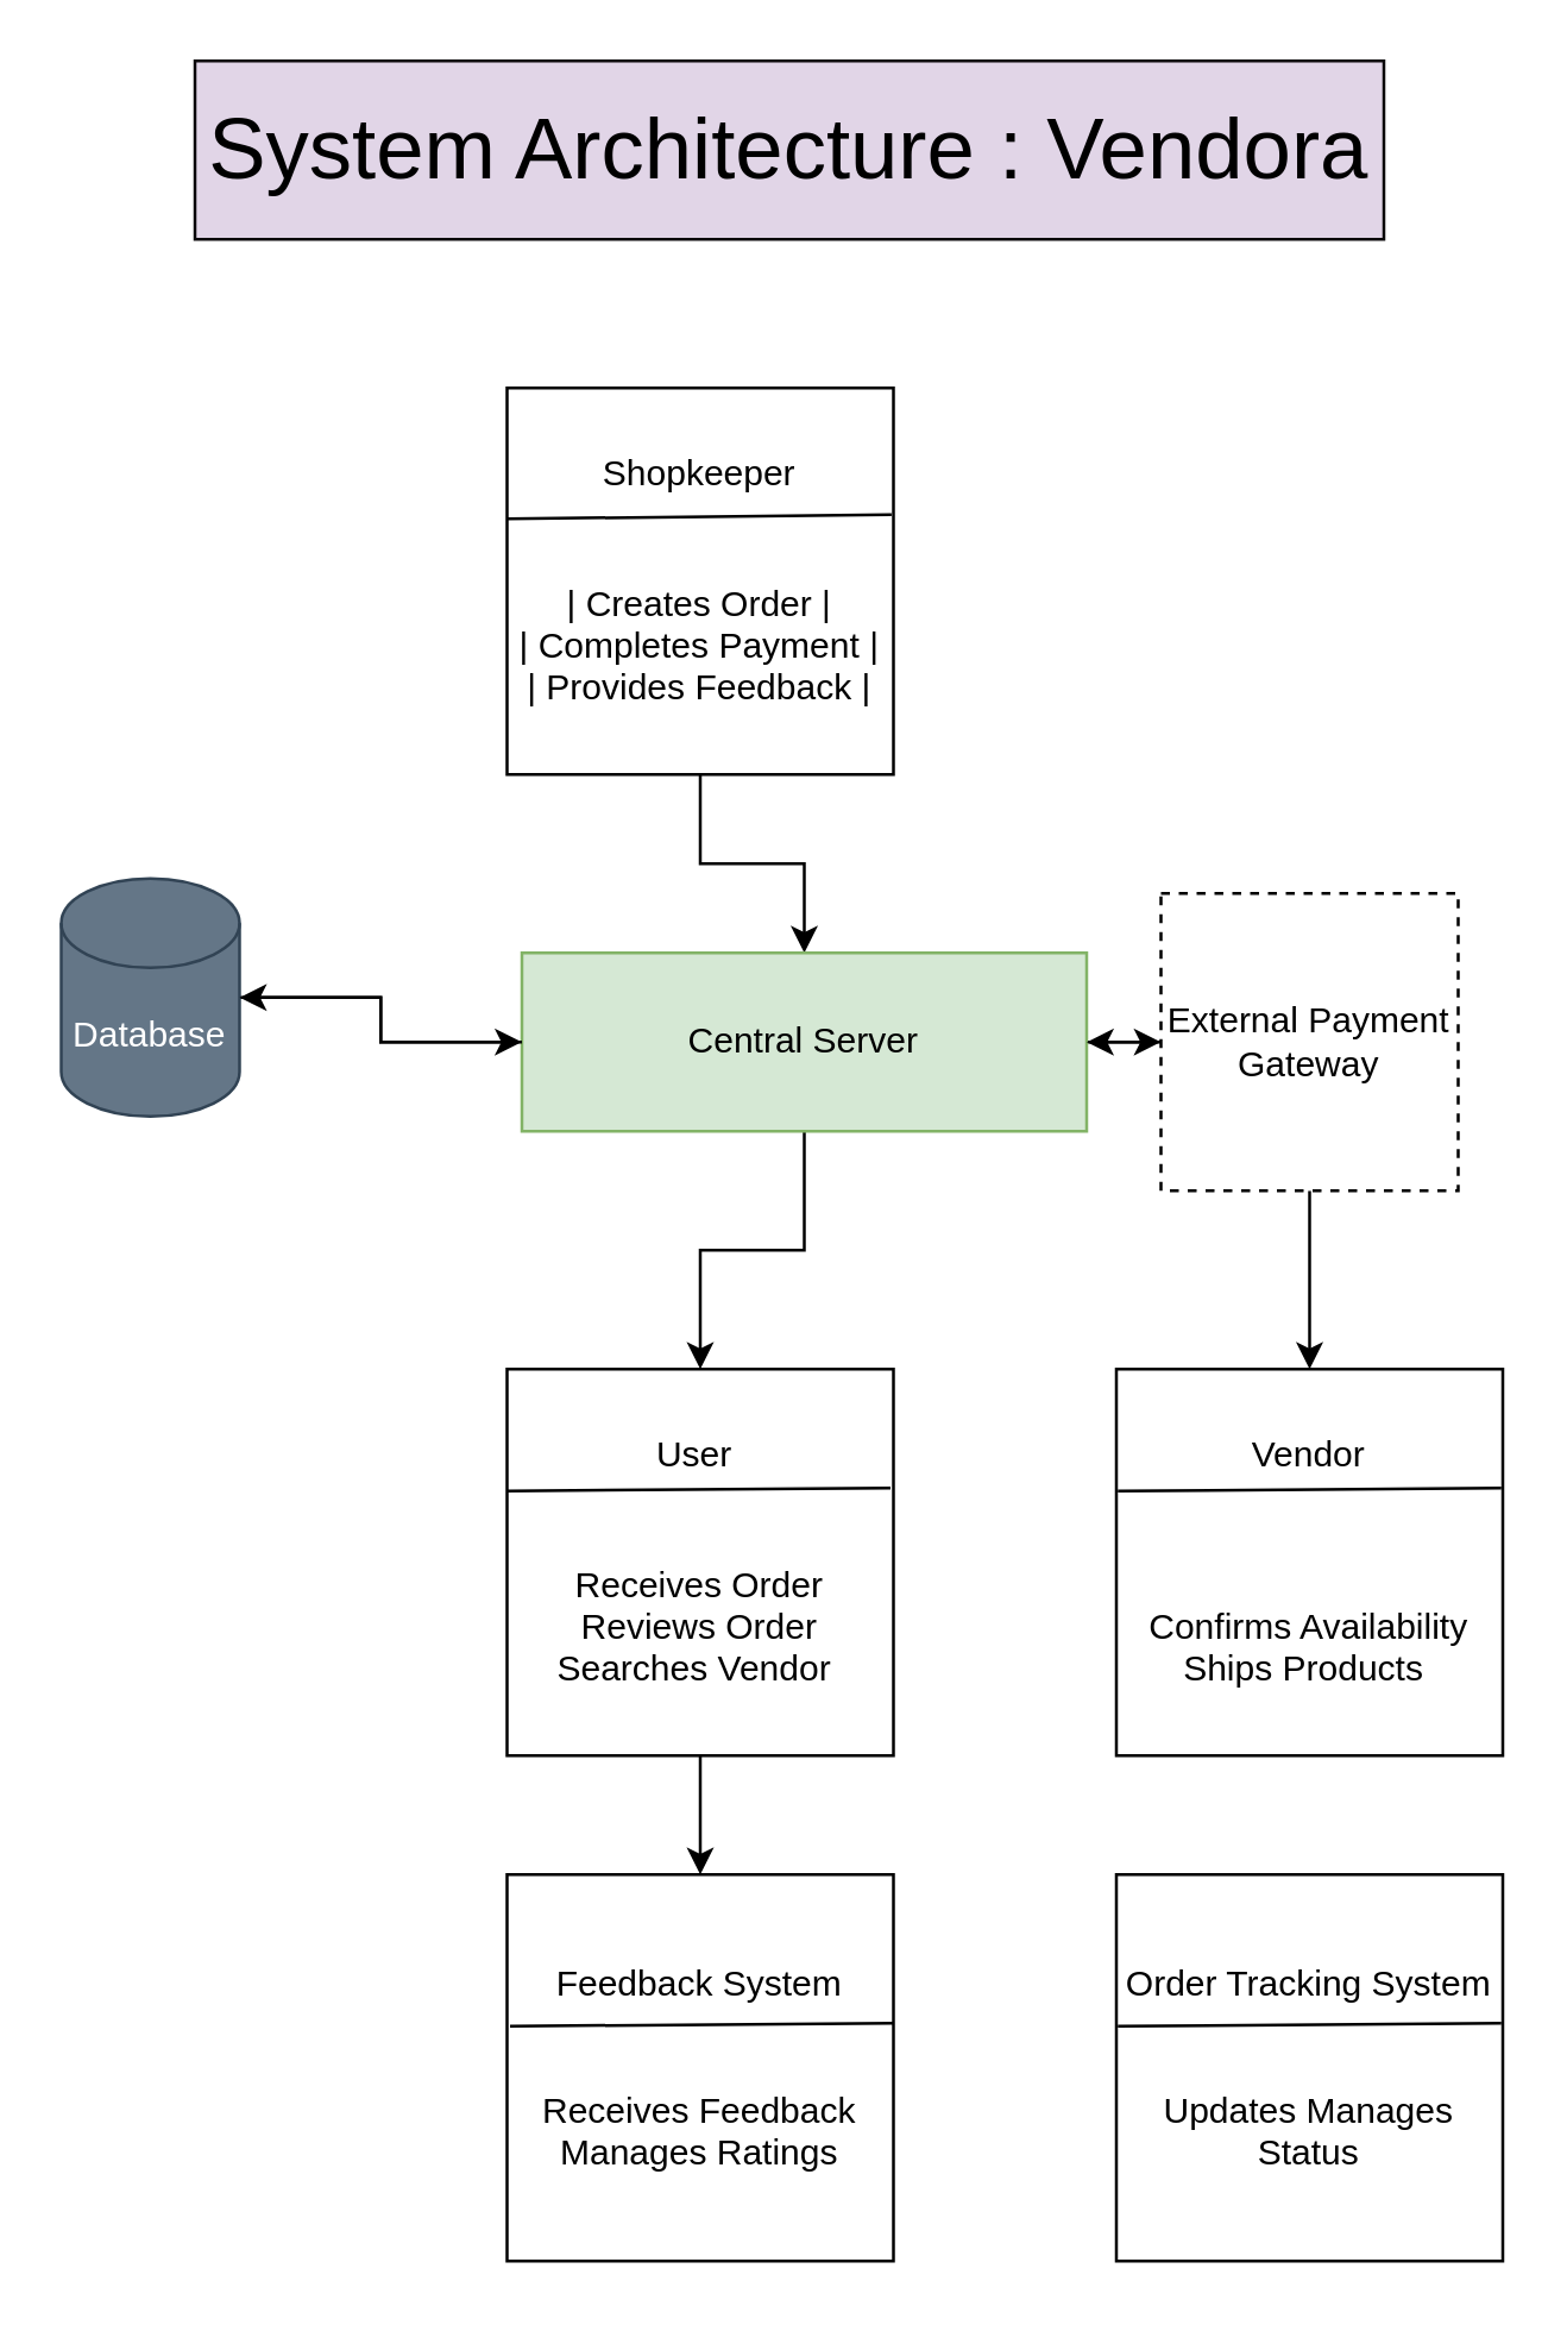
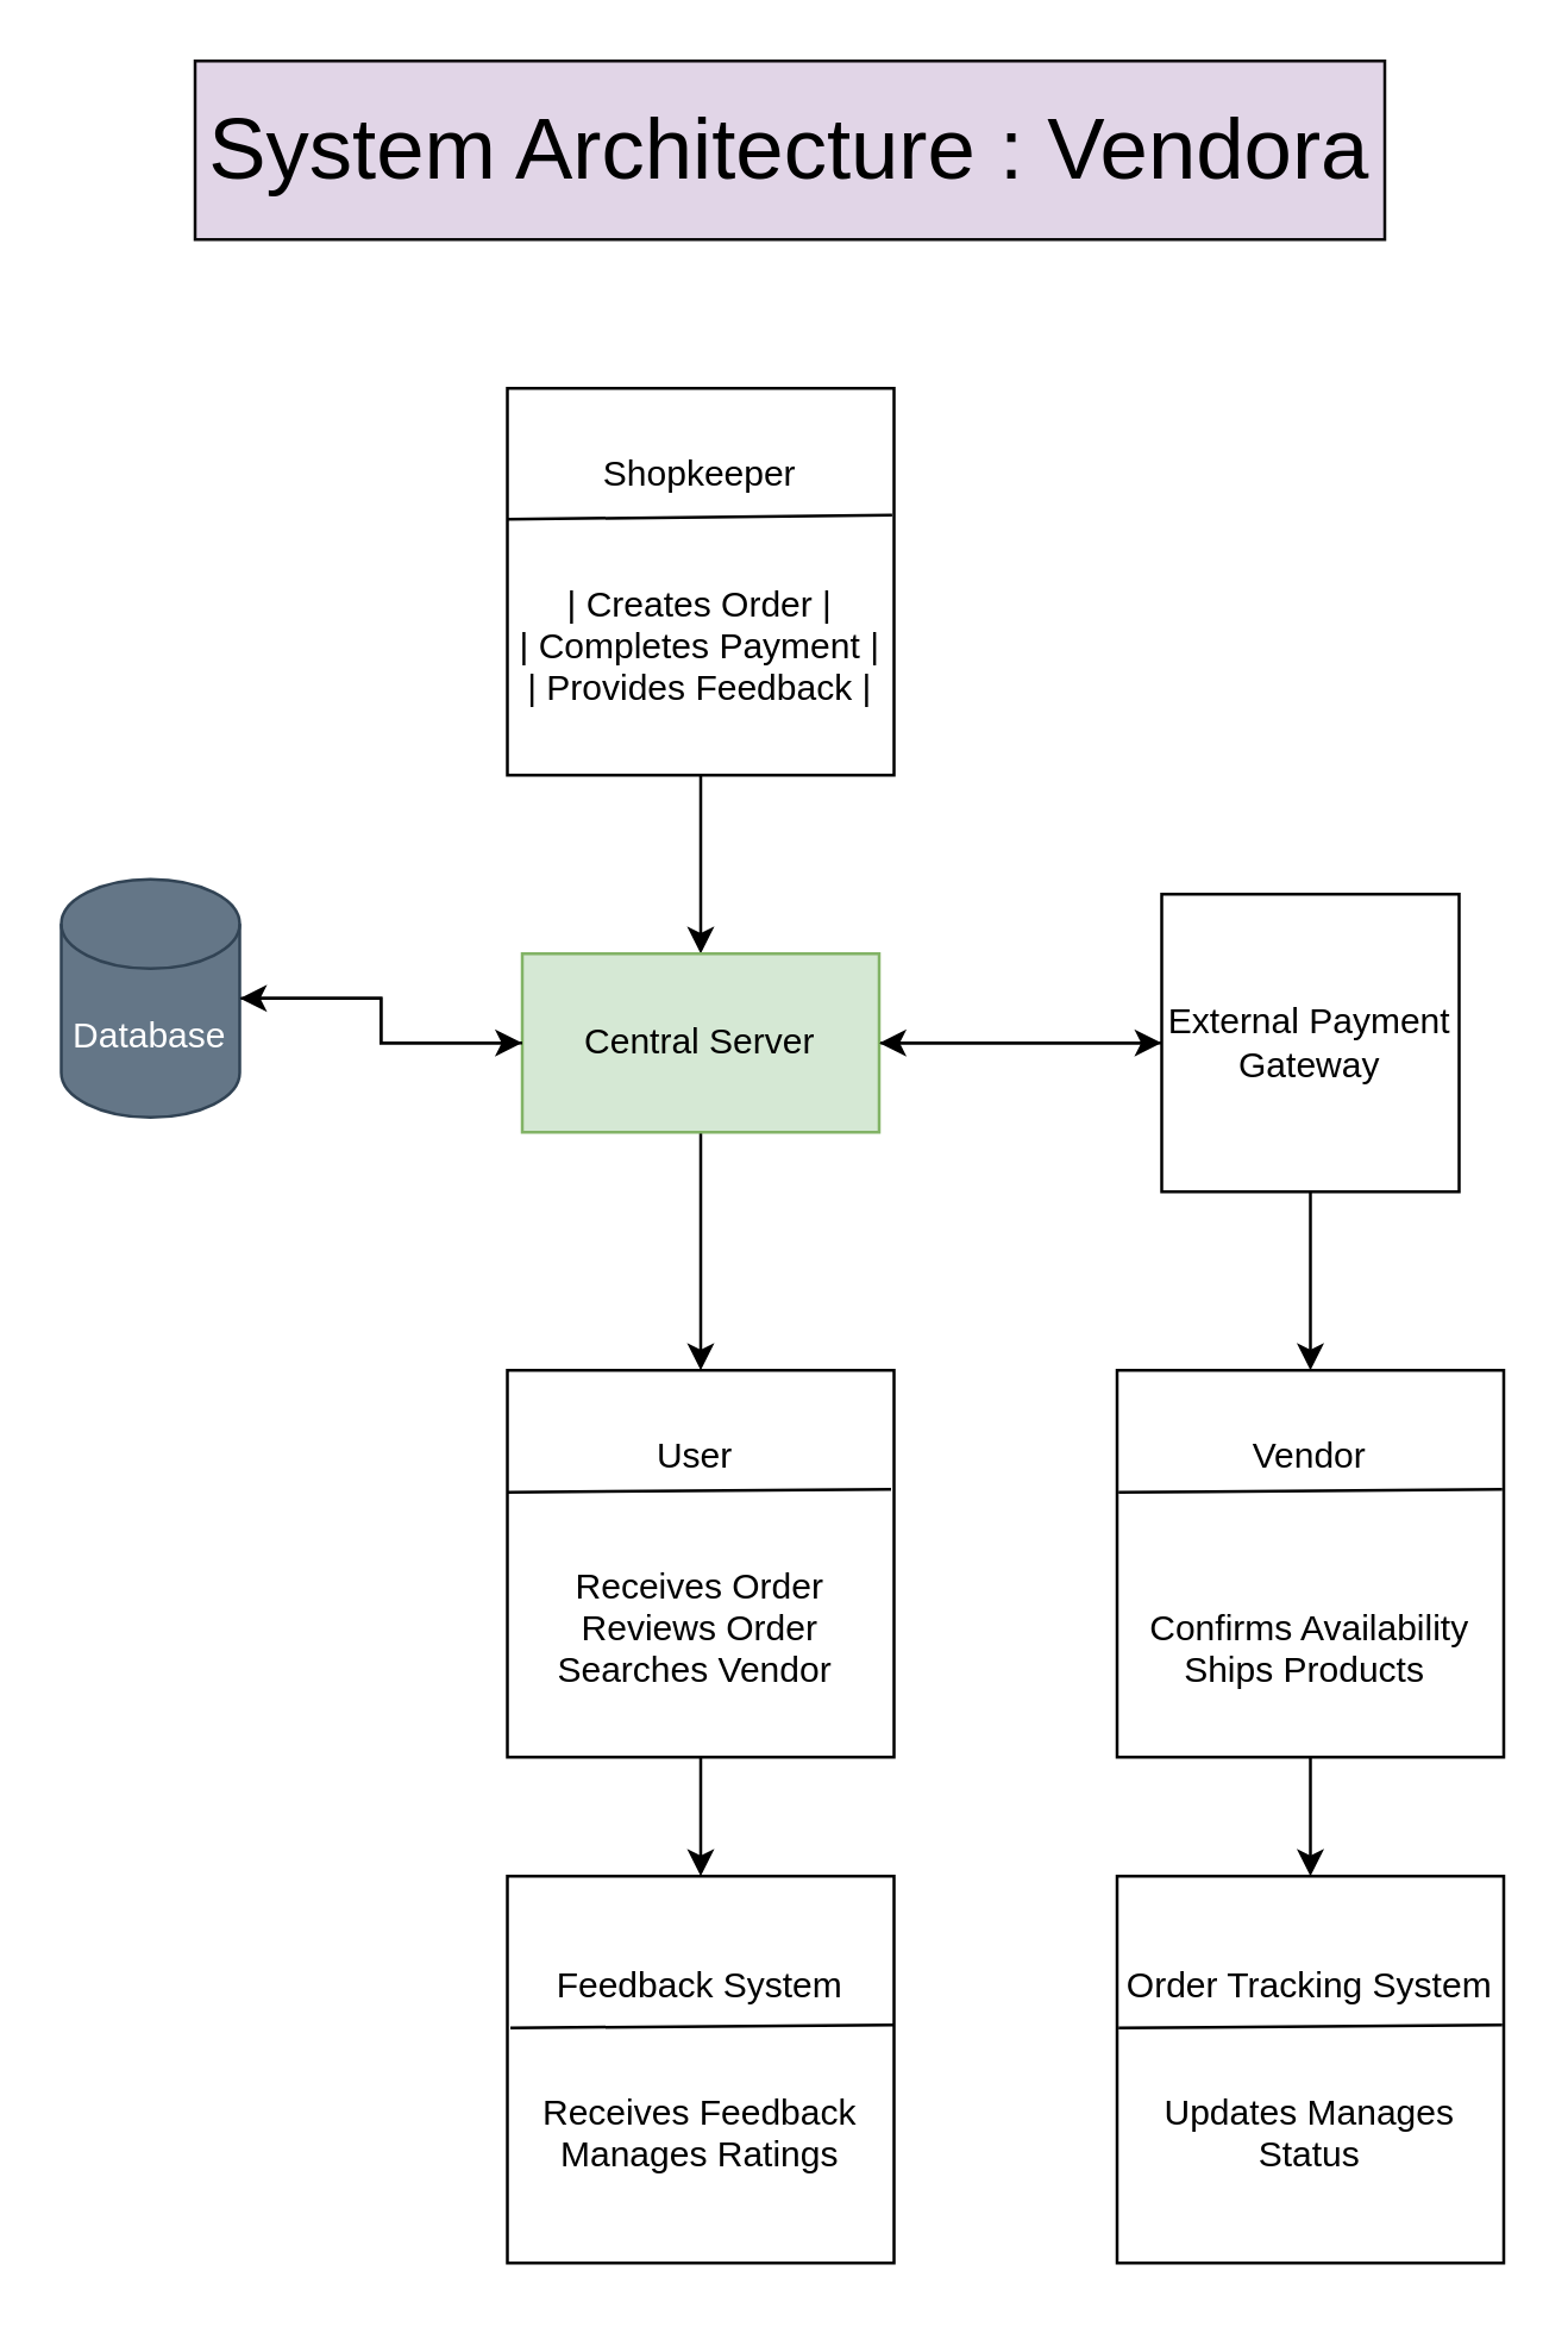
- <mxCell id="8" value="Central Server" style="rounded=0;whiteSpace=wrap;html=1;fillColor=#d5e8d4;strokeColor=#82b366;" vertex="1" parent="1"><mxGeometry x="175" y="320" width="190" height="60" as="geometry" /></mxCell>
+ <mxCell id="8" value="Central Server" style="rounded=0;whiteSpace=wrap;html=1;fillColor=#d5e8d4;strokeColor=#82b366;" vertex="1" parent="1"><mxGeometry x="175" y="320" width="120" height="60" as="geometry" /></mxCell>
- <mxCell id="16" value="&lt;span&gt;External &lt;/span&gt;&lt;span&gt;Payment Gateway&lt;/span&gt;" style="whiteSpace=wrap;html=1;aspect=fixed;dashed=1;" vertex="1" parent="1"><mxGeometry x="390" y="300" width="100" height="100" as="geometry" /></mxCell>
+ <mxCell id="16" value="&lt;span&gt;External &lt;/span&gt;&lt;span&gt;Payment Gateway&lt;/span&gt;" style="whiteSpace=wrap;html=1;aspect=fixed;" vertex="1" parent="1"><mxGeometry x="390" y="300" width="100" height="100" as="geometry" /></mxCell>
+ <mxCell id="18" style="edgeStyle=orthogonalEdgeStyle;rounded=0;orthogonalLoop=1;jettySize=auto;html=1;exitX=0.5;exitY=1;exitDx=0;exitDy=0;entryX=0.5;entryY=0;entryDx=0;entryDy=0;" edge="1" parent="1" source="19" target="23"><mxGeometry relative="1" as="geometry" /></mxCell>
